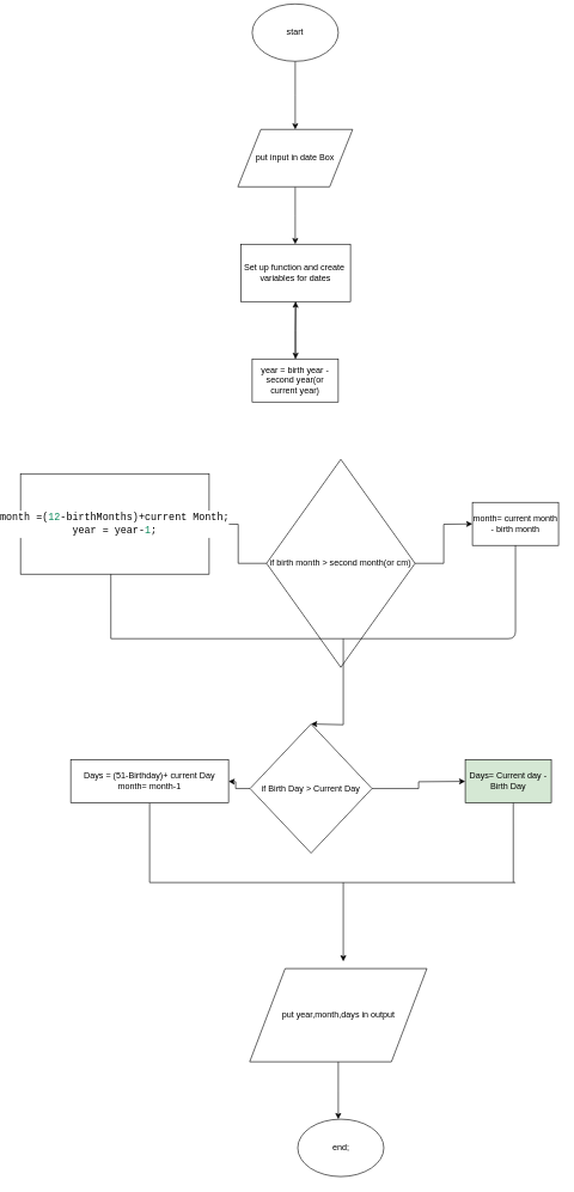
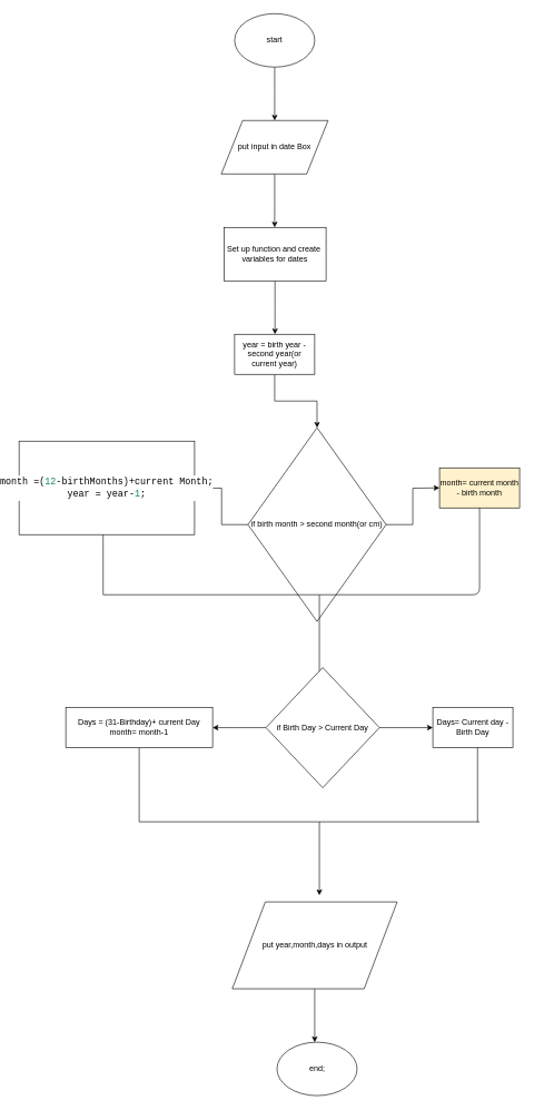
- <mxCell id="3" value="start" style="ellipse;whiteSpace=wrap;html=1;" vertex="1" parent="1"><mxGeometry x="343" y="5" width="120" height="80" as="geometry" /></mxCell>
+ <mxCell id="3" value="start" style="ellipse;whiteSpace=wrap;html=1;" vertex="1" parent="1"><mxGeometry x="343" y="20" width="120" height="80" as="geometry" /></mxCell>
- <mxCell id="8" value="" style="edgeStyle=orthogonalEdgeStyle;rounded=0;orthogonalLoop=1;jettySize=auto;html=1;" edge="1" parent="1" source="9" target="7"><mxGeometry relative="1" as="geometry" /></mxCell>
+ <mxCell id="8" value="" style="edgeStyle=orthogonalEdgeStyle;rounded=0;orthogonalLoop=1;jettySize=auto;html=1;" edge="1" parent="1" source="9" target="12"><mxGeometry relative="1" as="geometry" /></mxCell>
- <mxCell id="15" value="month= current month - birth month" style="rounded=0;whiteSpace=wrap;html=1;" vertex="1" parent="1"><mxGeometry x="650" y="700" width="120" height="60" as="geometry" /></mxCell>
+ <mxCell id="15" value="month= current month - birth month" style="rounded=0;whiteSpace=wrap;html=1;fillColor=#fff2cc;" vertex="1" parent="1"><mxGeometry x="650" y="700" width="120" height="60" as="geometry" /></mxCell>
- <mxCell id="21" value="Days = (51-Birthday)+ current Day&lt;br&gt;month= month-1" style="rounded=0;whiteSpace=wrap;html=1;" vertex="1" parent="1"><mxGeometry x="90" y="1059" width="220" height="60" as="geometry" /></mxCell>
+ <mxCell id="21" value="Days = (31-Birthday)+ current Day&lt;br&gt;month= month-1" style="rounded=0;whiteSpace=wrap;html=1;" vertex="1" parent="1"><mxGeometry x="90" y="1059" width="220" height="60" as="geometry" /></mxCell>
- <mxCell id="22" value="Days= Current day - Birth Day" style="rounded=0;whiteSpace=wrap;html=1;fillColor=#d5e8d4;" vertex="1" parent="1"><mxGeometry x="640" y="1059" width="120" height="60" as="geometry" /></mxCell>
+ <mxCell id="22" value="Days= Current day - Birth Day" style="rounded=0;whiteSpace=wrap;html=1;" vertex="1" parent="1"><mxGeometry x="640" y="1059" width="120" height="60" as="geometry" /></mxCell>
- <mxCell id="19" value="if Birth Day &amp;gt; Current Day" style="rhombus;whiteSpace=wrap;html=1;" vertex="1" parent="1"><mxGeometry x="340" y="1009" width="170" height="180" as="geometry" /></mxCell>
+ <mxCell id="19" value="if Birth Day &amp;gt; Current Day" style="rhombus;whiteSpace=wrap;html=1;" vertex="1" parent="1"><mxGeometry x="390" y="999" width="170" height="180" as="geometry" /></mxCell>
